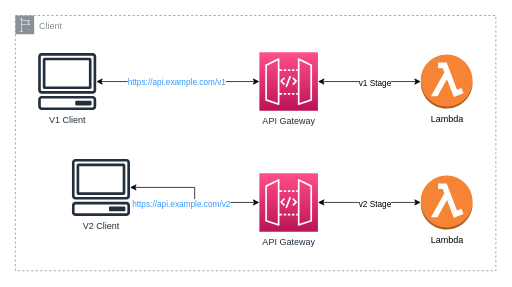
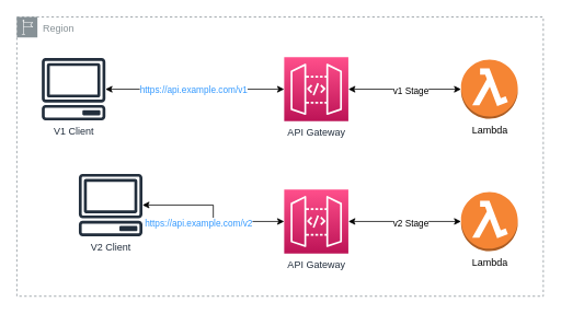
- <mxCell id="2" value="Client" style="sketch=0;outlineConnect=0;gradientColor=none;html=1;whiteSpace=wrap;fontSize=12;fontStyle=0;shape=mxgraph.aws4.group;grIcon=mxgraph.aws4.group_region;strokeColor=#879196;fillColor=none;verticalAlign=top;align=left;spacingLeft=30;fontColor=#879196;dashed=1;" vertex="1" parent="1"><mxGeometry x="20" y="20" width="640" height="340" as="geometry" /></mxCell>
+ <mxCell id="2" value="Region" style="sketch=0;outlineConnect=0;gradientColor=none;html=1;whiteSpace=wrap;fontSize=12;fontStyle=0;shape=mxgraph.aws4.group;grIcon=mxgraph.aws4.group_region;strokeColor=#879196;fillColor=none;verticalAlign=top;align=left;spacingLeft=30;fontColor=#879196;dashed=1;" vertex="1" parent="1"><mxGeometry x="20" y="20" width="640" height="340" as="geometry" /></mxCell>
